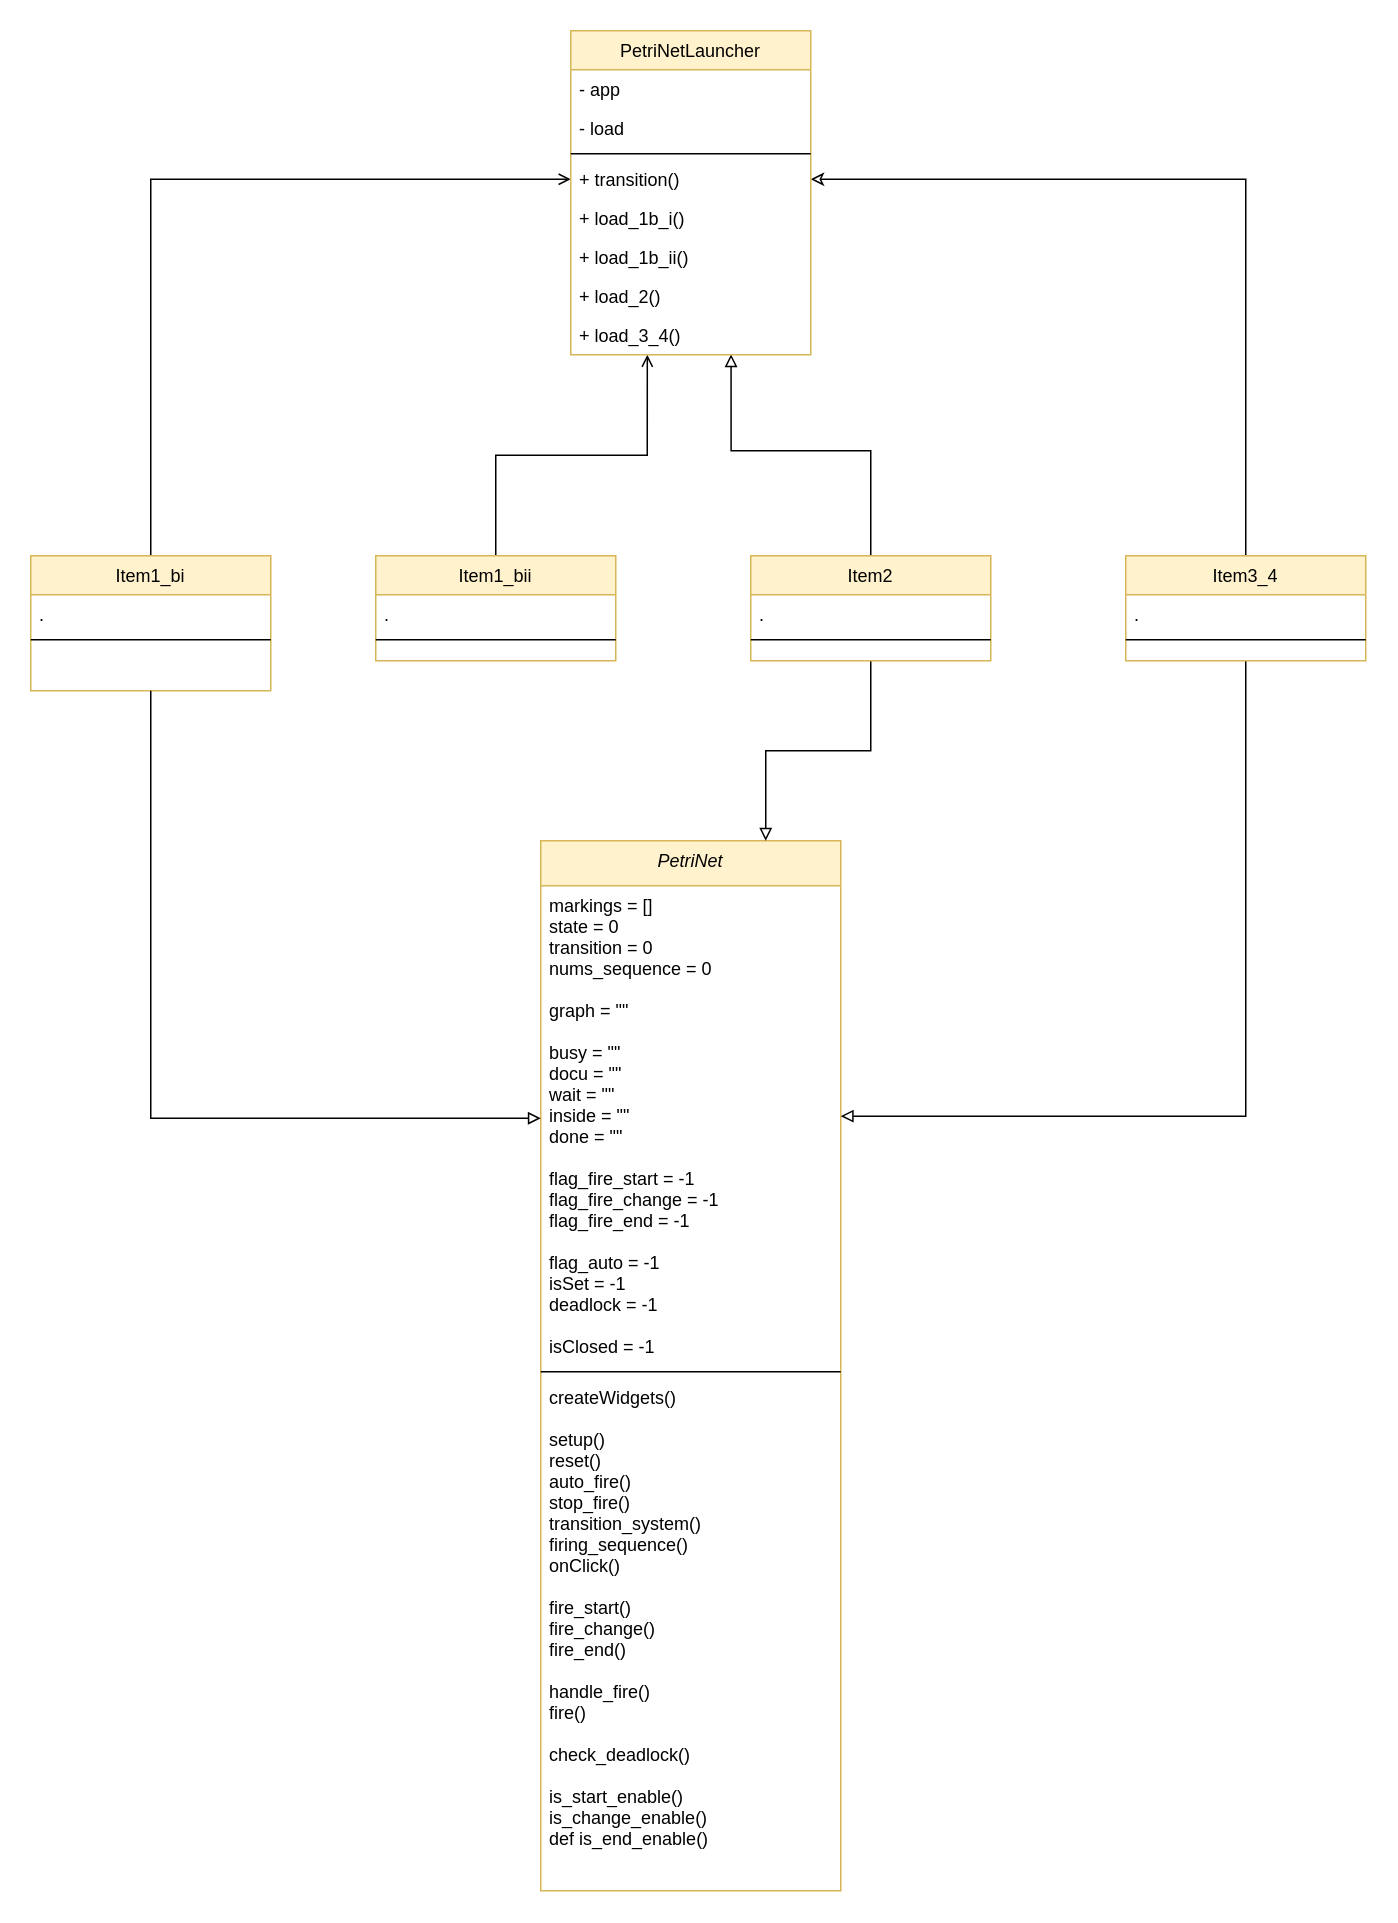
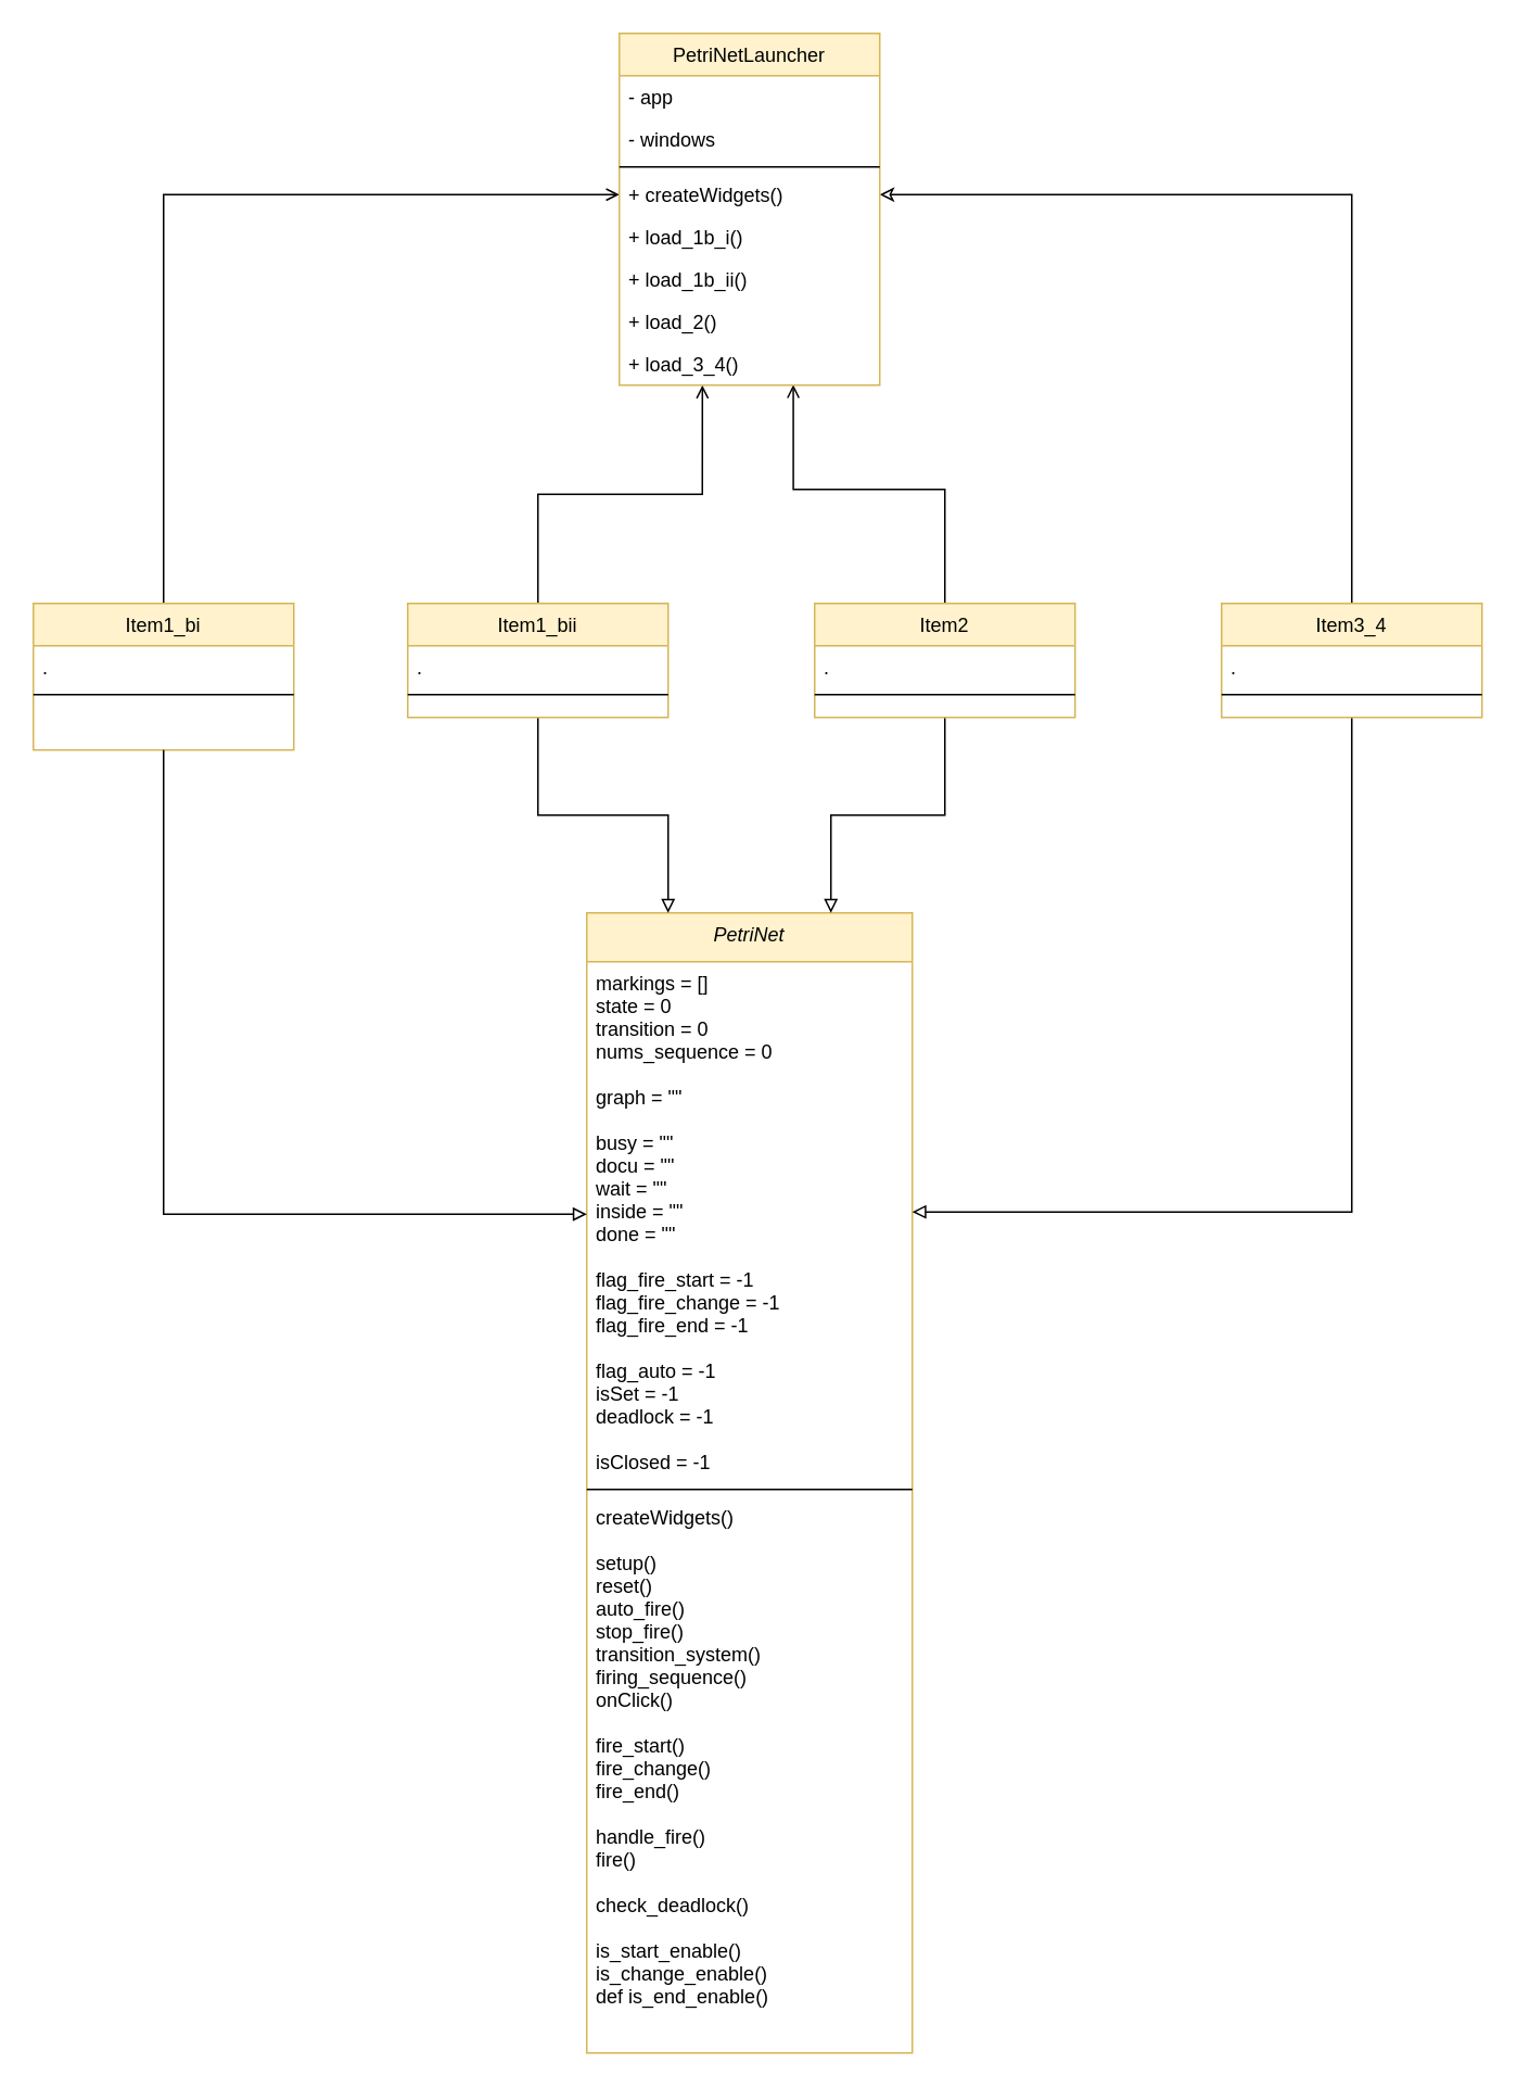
- <mxCell id="27" value="- load" style="text;align=left;verticalAlign=top;spacingLeft=4;spacingRight=4;overflow=hidden;rotatable=0;points=[[0,0.5],[1,0.5]];portConstraint=eastwest;rounded=0;shadow=0;html=0;" parent="25" vertex="1"><mxGeometry y="52" width="160" height="26" as="geometry" /></mxCell>
+ <mxCell id="27" value="- windows" style="text;align=left;verticalAlign=top;spacingLeft=4;spacingRight=4;overflow=hidden;rotatable=0;points=[[0,0.5],[1,0.5]];portConstraint=eastwest;rounded=0;shadow=0;html=0;" parent="25" vertex="1"><mxGeometry y="52" width="160" height="26" as="geometry" /></mxCell>
- <mxCell id="29" value="+ transition()" style="text;align=left;verticalAlign=top;spacingLeft=4;spacingRight=4;overflow=hidden;rotatable=0;points=[[0,0.5],[1,0.5]];portConstraint=eastwest;fontStyle=0" parent="25" vertex="1"><mxGeometry y="86" width="160" height="26" as="geometry" /></mxCell>
+ <mxCell id="29" value="+ createWidgets()" style="text;align=left;verticalAlign=top;spacingLeft=4;spacingRight=4;overflow=hidden;rotatable=0;points=[[0,0.5],[1,0.5]];portConstraint=eastwest;fontStyle=0" parent="25" vertex="1"><mxGeometry y="86" width="160" height="26" as="geometry" /></mxCell>
- <mxCell id="16" style="edgeStyle=orthogonalEdgeStyle;rounded=0;orthogonalLoop=1;jettySize=auto;html=1;exitX=0.5;exitY=0;exitDx=0;exitDy=0;endArrow=block;endFill=0;entryX=0.668;entryY=0.989;entryDx=0;entryDy=0;entryPerimeter=0;" parent="1" source="17" target="33" edge="1"><mxGeometry relative="1" as="geometry"><mxPoint x="520" y="250" as="targetPoint" /><Array as="points"><mxPoint x="580" y="300" /><mxPoint x="487" y="300" /></Array></mxGeometry></mxCell>
+ <mxCell id="16" style="edgeStyle=orthogonalEdgeStyle;rounded=0;orthogonalLoop=1;jettySize=auto;html=1;exitX=0.5;exitY=0;exitDx=0;exitDy=0;endArrow=open;endFill=0;entryX=0.668;entryY=0.989;entryDx=0;entryDy=0;entryPerimeter=0;" parent="1" source="17" target="33" edge="1"><mxGeometry relative="1" as="geometry"><mxPoint x="520" y="250" as="targetPoint" /><Array as="points"><mxPoint x="580" y="300" /><mxPoint x="487" y="300" /></Array></mxGeometry></mxCell>
+ <mxCell id="10" style="edgeStyle=orthogonalEdgeStyle;rounded=0;orthogonalLoop=1;jettySize=auto;html=1;exitX=0.5;exitY=1;exitDx=0;exitDy=0;entryX=0.25;entryY=0;entryDx=0;entryDy=0;endArrow=block;endFill=0;" parent="1" source="12" target="2" edge="1"><mxGeometry relative="1" as="geometry" /></mxCell>
